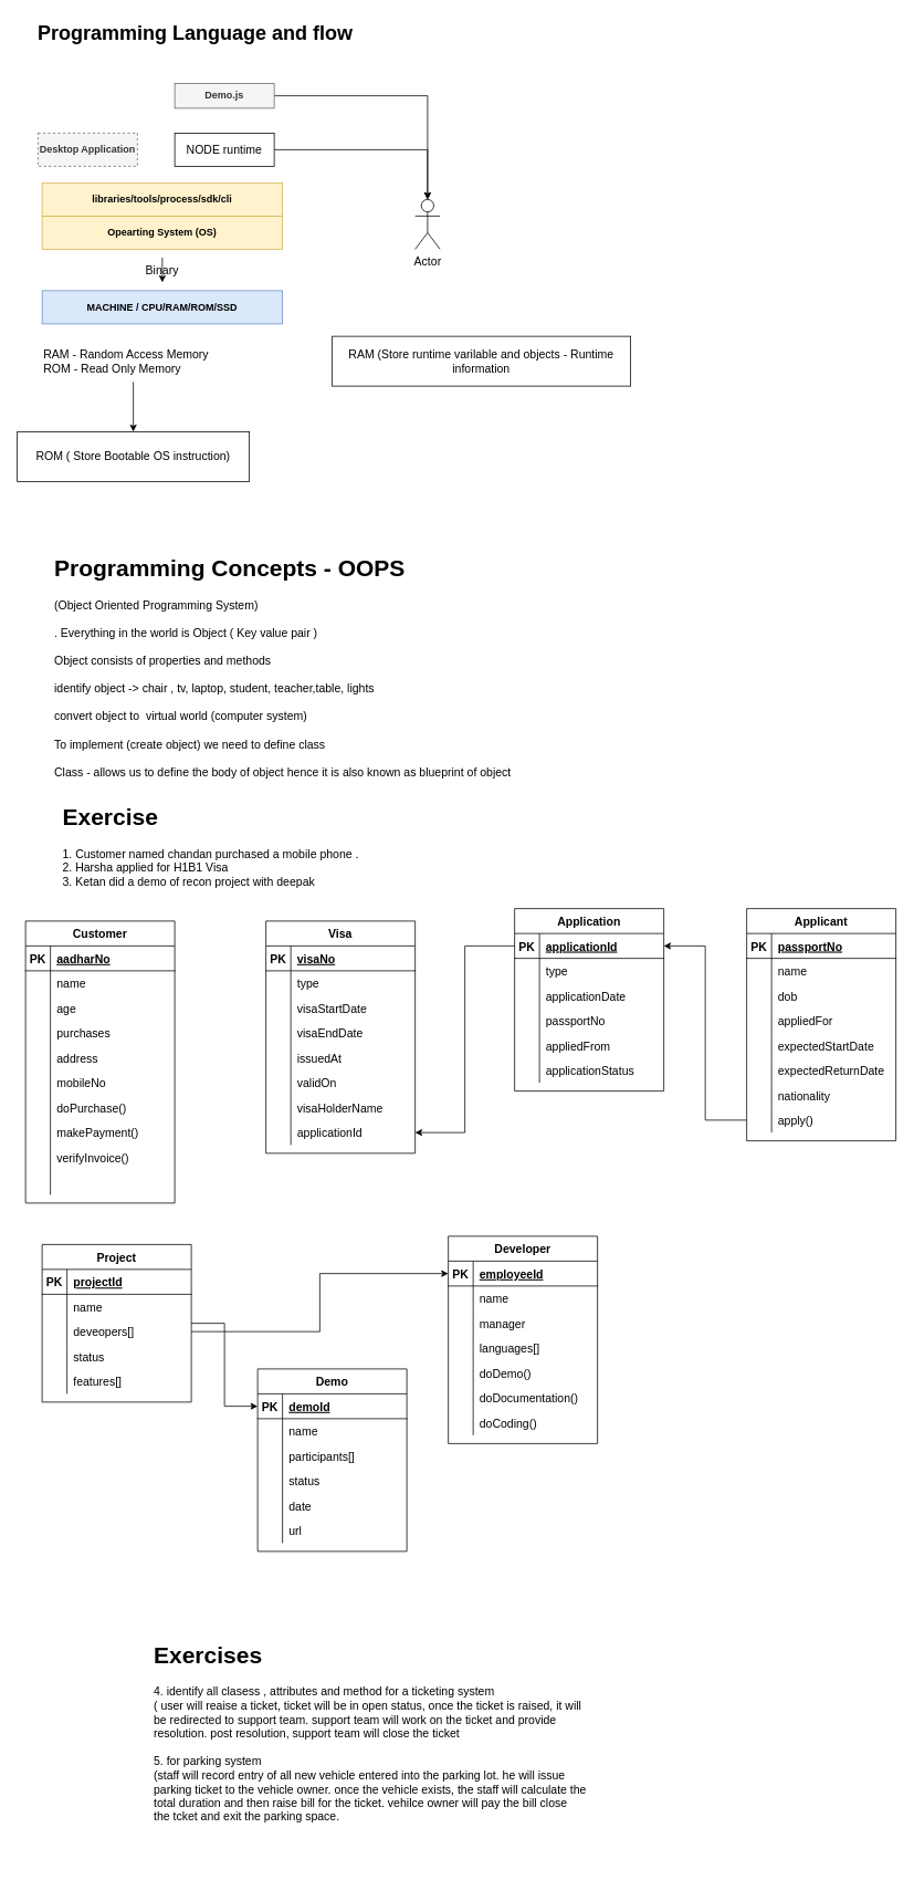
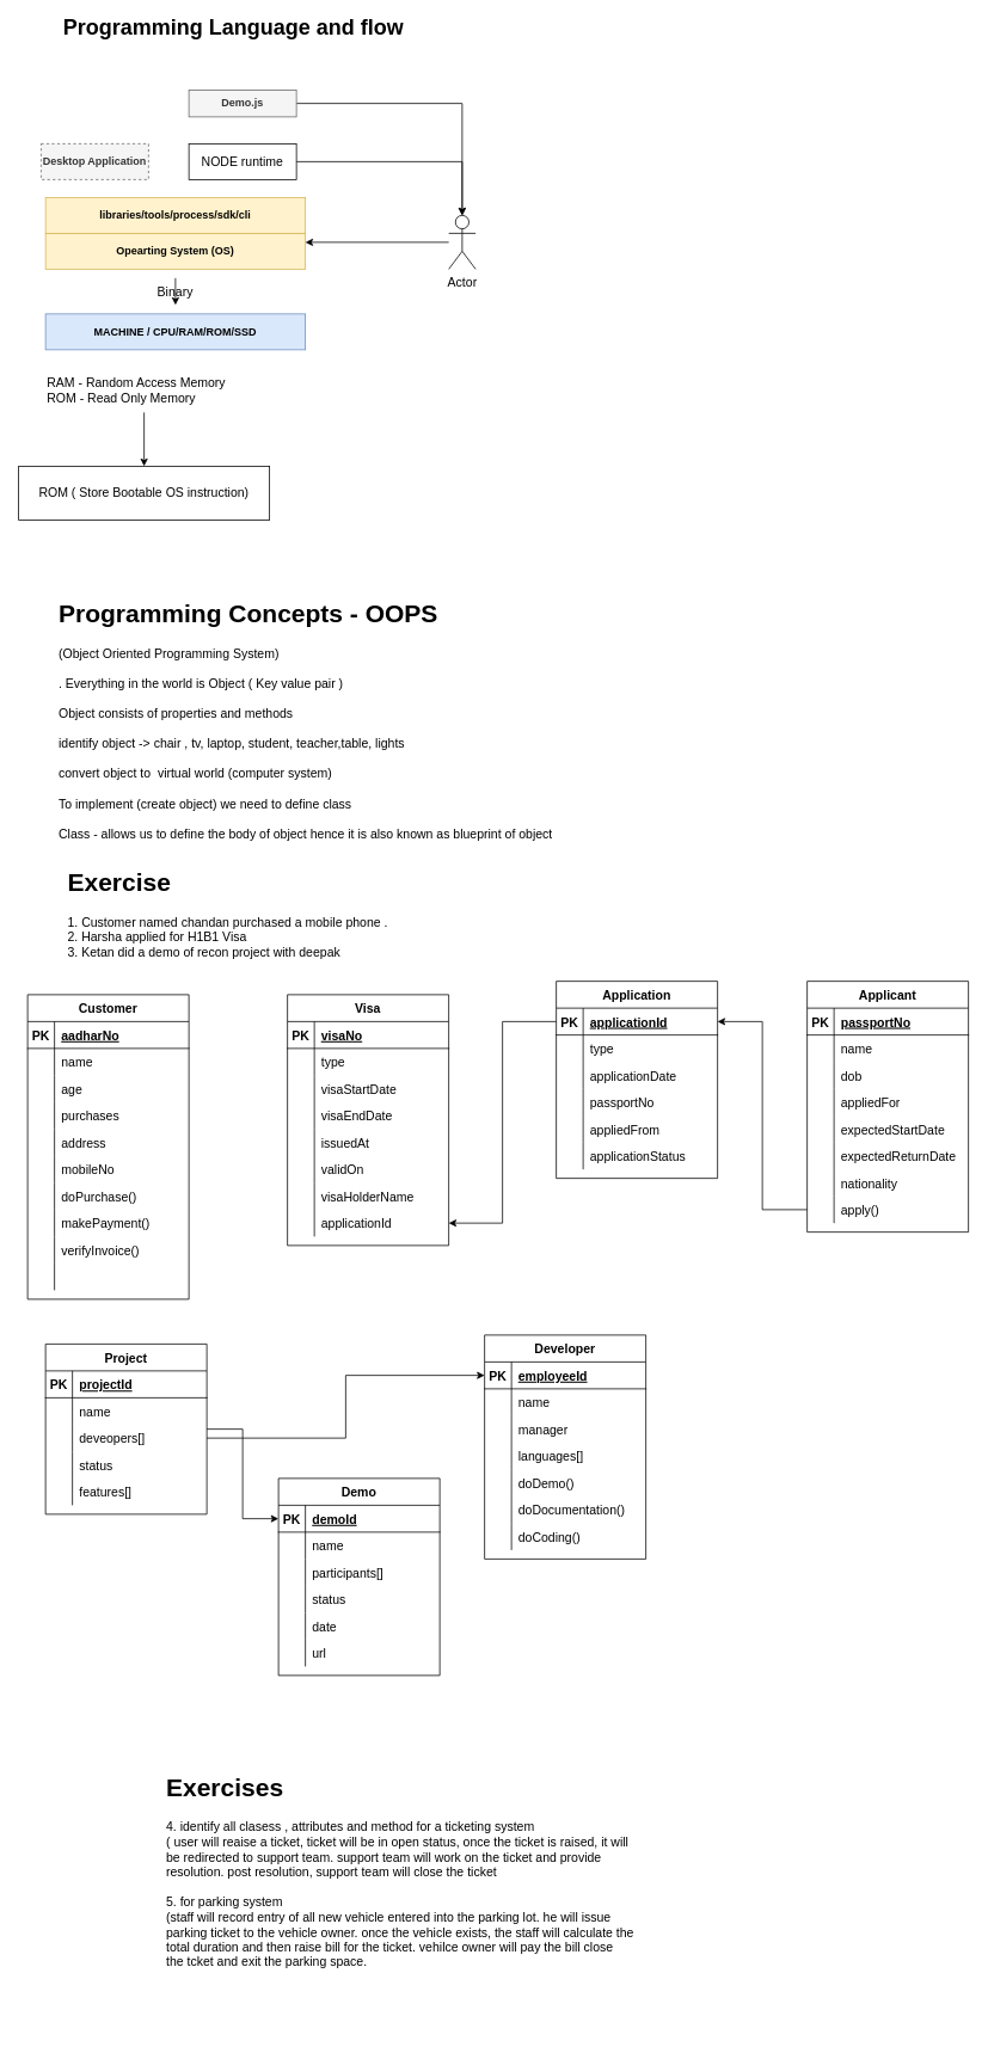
- <mxCell id="2" value="&lt;h1&gt;Programming Language and flow&lt;/h1&gt;" style="text;html=1;strokeColor=none;fillColor=none;spacing=5;spacingTop=-20;whiteSpace=wrap;overflow=hidden;rounded=0;" vertex="1" parent="1"><mxGeometry x="40" y="20" width="550" height="50" as="geometry" /></mxCell>
+ <mxCell id="2" value="&lt;h1&gt;Programming Language and flow&lt;/h1&gt;" style="text;html=1;strokeColor=none;fillColor=none;spacing=5;spacingTop=-20;whiteSpace=wrap;overflow=hidden;rounded=0;" vertex="1" parent="1"><mxGeometry x="65" y="10" width="550" height="50" as="geometry" /></mxCell>
+ <mxCell id="12" style="edgeStyle=orthogonalEdgeStyle;rounded=0;orthogonalLoop=1;jettySize=auto;html=1;entryX=1;entryY=0.25;entryDx=0;entryDy=0;fontSize=14;" edge="1" parent="1" source="13" target="8"><mxGeometry relative="1" as="geometry" /></mxCell>
- <mxCell id="6" value="RAM (Store runtime varilable and objects - Runtime information" style="whiteSpace=wrap;html=1;fontSize=14;" vertex="1" parent="1"><mxGeometry x="400" y="405" width="360" height="60" as="geometry" /></mxCell>
